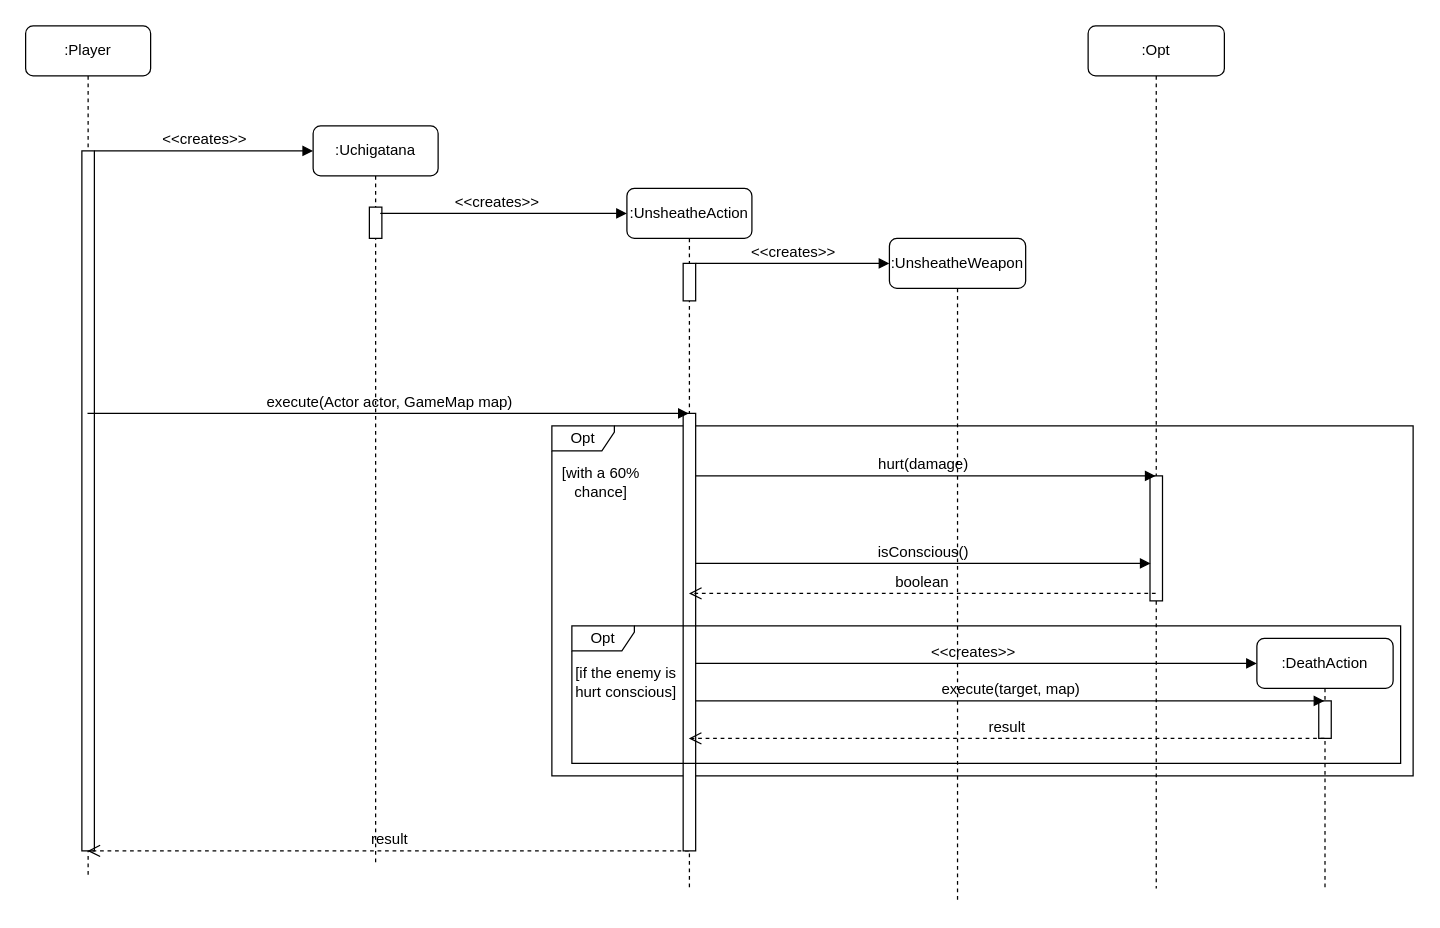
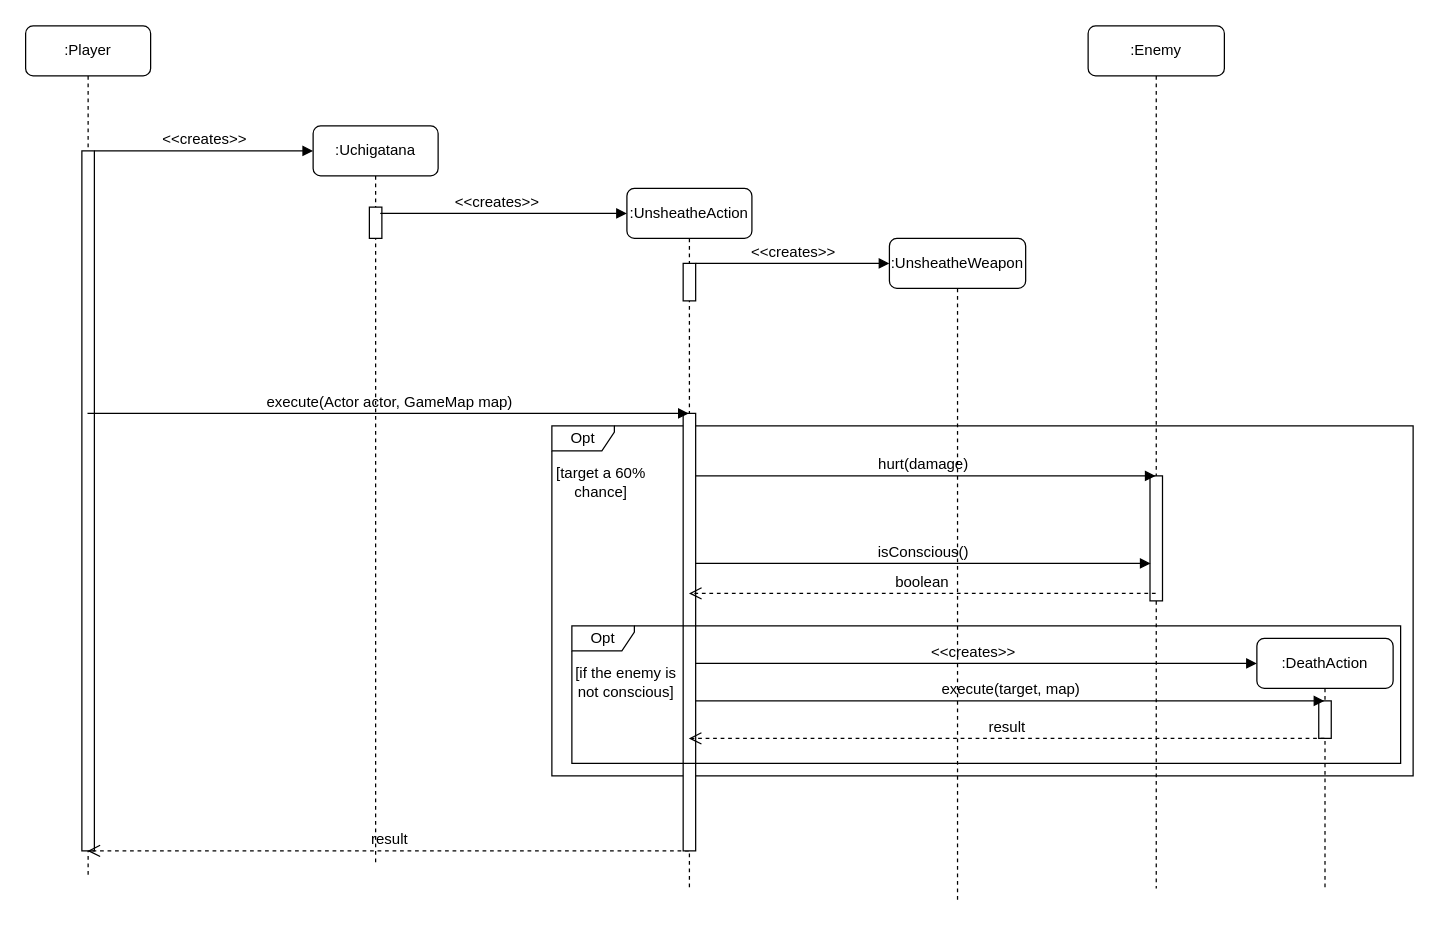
- <mxCell id="16" value=":Opt" style="shape=umlLifeline;perimeter=lifelinePerimeter;whiteSpace=wrap;html=1;container=1;collapsible=0;recursiveResize=0;outlineConnect=0;rounded=1;shadow=0;comic=0;labelBackgroundColor=none;strokeWidth=1;fontFamily=Helvetica;fontSize=12;align=center;" vertex="1" parent="1"><mxGeometry x="870" y="20" width="109" height="690" as="geometry" /></mxCell>
+ <mxCell id="16" value=":Enemy" style="shape=umlLifeline;perimeter=lifelinePerimeter;whiteSpace=wrap;html=1;container=1;collapsible=0;recursiveResize=0;outlineConnect=0;rounded=1;shadow=0;comic=0;labelBackgroundColor=none;strokeWidth=1;fontFamily=Helvetica;fontSize=12;align=center;" vertex="1" parent="1"><mxGeometry x="870" y="20" width="109" height="690" as="geometry" /></mxCell>
- <mxCell id="13" value="&lt;div&gt;[with a 60% &lt;br&gt;&lt;/div&gt;&lt;div&gt;chance]&lt;/div&gt;" style="text;html=1;align=center;verticalAlign=middle;resizable=0;points=[];autosize=1;strokeColor=none;fillColor=none;fontFamily=Helvetica;" vertex="1" parent="1"><mxGeometry x="435" y="365" width="90" height="40" as="geometry" /></mxCell>
+ <mxCell id="13" value="&lt;div&gt;[target a 60% &lt;br&gt;&lt;/div&gt;&lt;div&gt;chance]&lt;/div&gt;" style="text;html=1;align=center;verticalAlign=middle;resizable=0;points=[];autosize=1;strokeColor=none;fillColor=none;fontFamily=Helvetica;" vertex="1" parent="1"><mxGeometry x="435" y="365" width="90" height="40" as="geometry" /></mxCell>
- <mxCell id="23" value="&lt;div&gt;[if the enemy is &lt;br&gt;&lt;/div&gt;&lt;div&gt;hurt conscious]&lt;/div&gt;" style="text;html=1;align=center;verticalAlign=middle;resizable=0;points=[];autosize=1;strokeColor=none;fillColor=none;fontFamily=Helvetica;" vertex="1" parent="1"><mxGeometry x="450" y="525" width="100" height="40" as="geometry" /></mxCell>
+ <mxCell id="23" value="&lt;div&gt;[if the enemy is &lt;br&gt;&lt;/div&gt;&lt;div&gt;not conscious]&lt;/div&gt;" style="text;html=1;align=center;verticalAlign=middle;resizable=0;points=[];autosize=1;strokeColor=none;fillColor=none;fontFamily=Helvetica;" vertex="1" parent="1"><mxGeometry x="450" y="525" width="100" height="40" as="geometry" /></mxCell>
